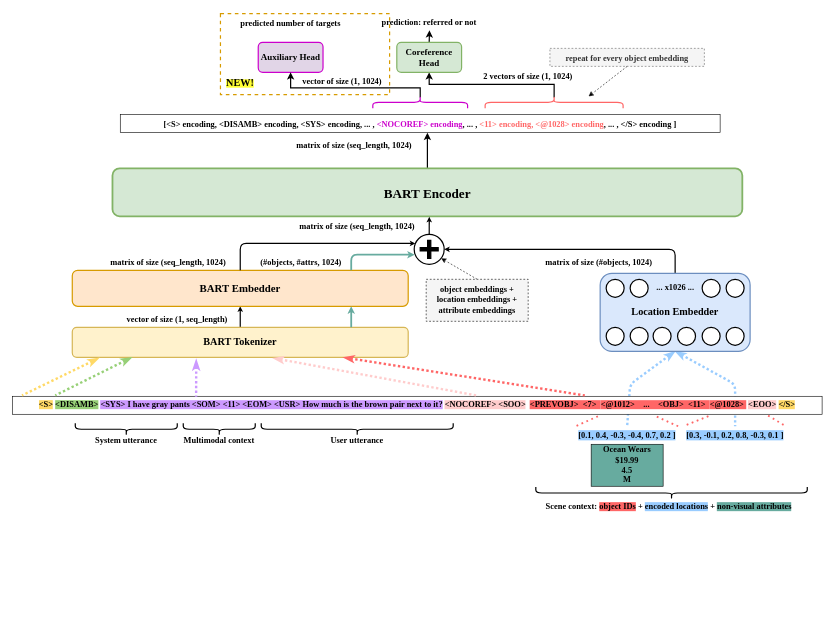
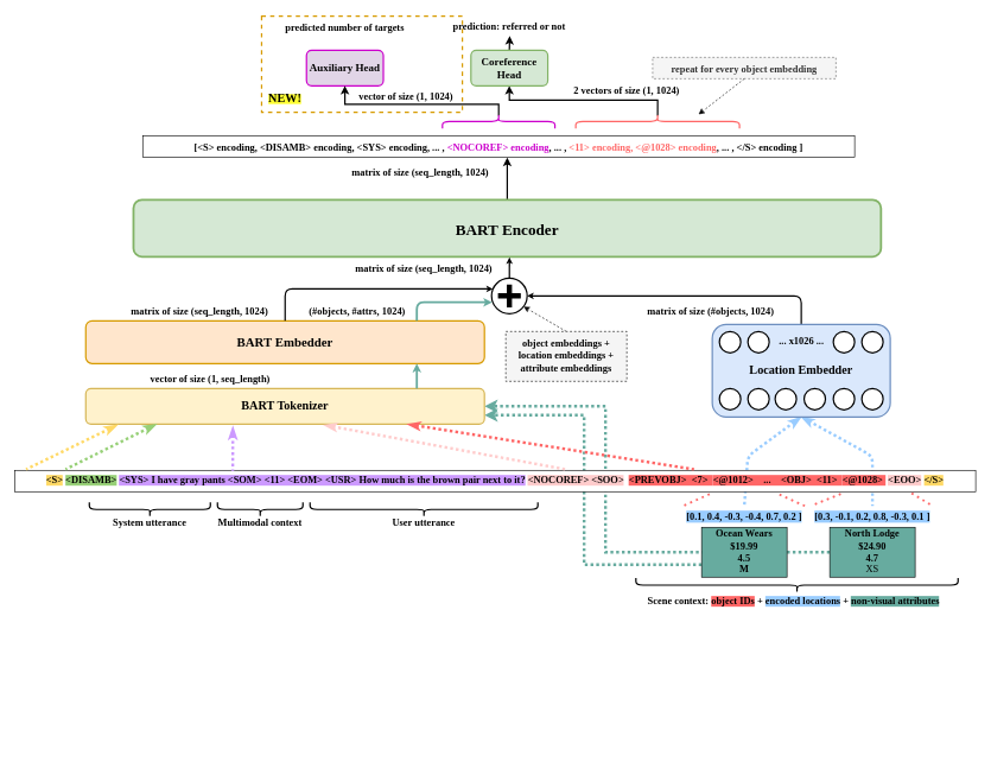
- <mxCell id="23" style="edgeStyle=orthogonalEdgeStyle;rounded=1;orthogonalLoop=1;jettySize=auto;html=1;exitX=0.5;exitY=0;exitDx=0;exitDy=0;entryX=0.5;entryY=1;entryDx=0;entryDy=0;fontFamily=Montserrat;fontSource=https%3A%2F%2Ffonts.googleapis.com%2Fcss%3Ffamily%3DMontserrat;fontSize=16;fontColor=#000000;startArrow=none;startFill=0;strokeColor=#000000;strokeWidth=2;endArrow=classic;endFill=1;endSize=3;startSize=5;" parent="1" source="24" target="25" edge="1"><mxGeometry relative="1" as="geometry" /></mxCell>
+ <mxCell id="3" style="edgeStyle=orthogonalEdgeStyle;rounded=0;orthogonalLoop=1;jettySize=auto;html=1;exitX=0;exitY=0.5;exitDx=0;exitDy=0;entryX=1;entryY=0.5;entryDx=0;entryDy=0;dashed=1;dashPattern=1 1;fontFamily=Montserrat;fontSource=https%3A%2F%2Ffonts.googleapis.com%2Fcss%3Ffamily%3DMontserrat;fontSize=14;strokeColor=#67AB9F;strokeWidth=4;" parent="1" source="65" target="24" edge="1"><mxGeometry relative="1" as="geometry"><Array as="points"><mxPoint x="850" y="775" /><mxPoint x="850" y="570" /></Array></mxGeometry></mxCell>
+ <mxCell id="65" value="&lt;font style=&quot;font-size: 14px;&quot; data-font-src=&quot;https://fonts.googleapis.com/css?family=Montserrat&quot; face=&quot;Montserrat&quot;&gt;&lt;b&gt;North Lodge&lt;br&gt;$24.90&lt;br&gt;4.7&lt;br&gt;&lt;/b&gt;XS&lt;br&gt;&lt;/font&gt;" style="text;html=1;strokeColor=default;fillColor=#67AB9F;align=center;verticalAlign=middle;whiteSpace=wrap;rounded=0;labelBackgroundColor=none;" parent="1" vertex="1"><mxGeometry x="1165" y="740" width="120" height="70" as="geometry" /></mxCell>
+ <mxCell id="4" style="edgeStyle=orthogonalEdgeStyle;rounded=0;orthogonalLoop=1;jettySize=auto;html=1;exitX=0;exitY=0.75;exitDx=0;exitDy=0;entryX=1;entryY=0.75;entryDx=0;entryDy=0;fontFamily=Montserrat;fontSource=https%3A%2F%2Ffonts.googleapis.com%2Fcss%3Ffamily%3DMontserrat;fontSize=14;dashed=1;dashPattern=1 1;strokeWidth=4;strokeColor=#67AB9F;" parent="1" source="64" target="24" edge="1"><mxGeometry relative="1" as="geometry"><Array as="points"><mxPoint x="820" y="793" /><mxPoint x="820" y="583" /></Array></mxGeometry></mxCell>
